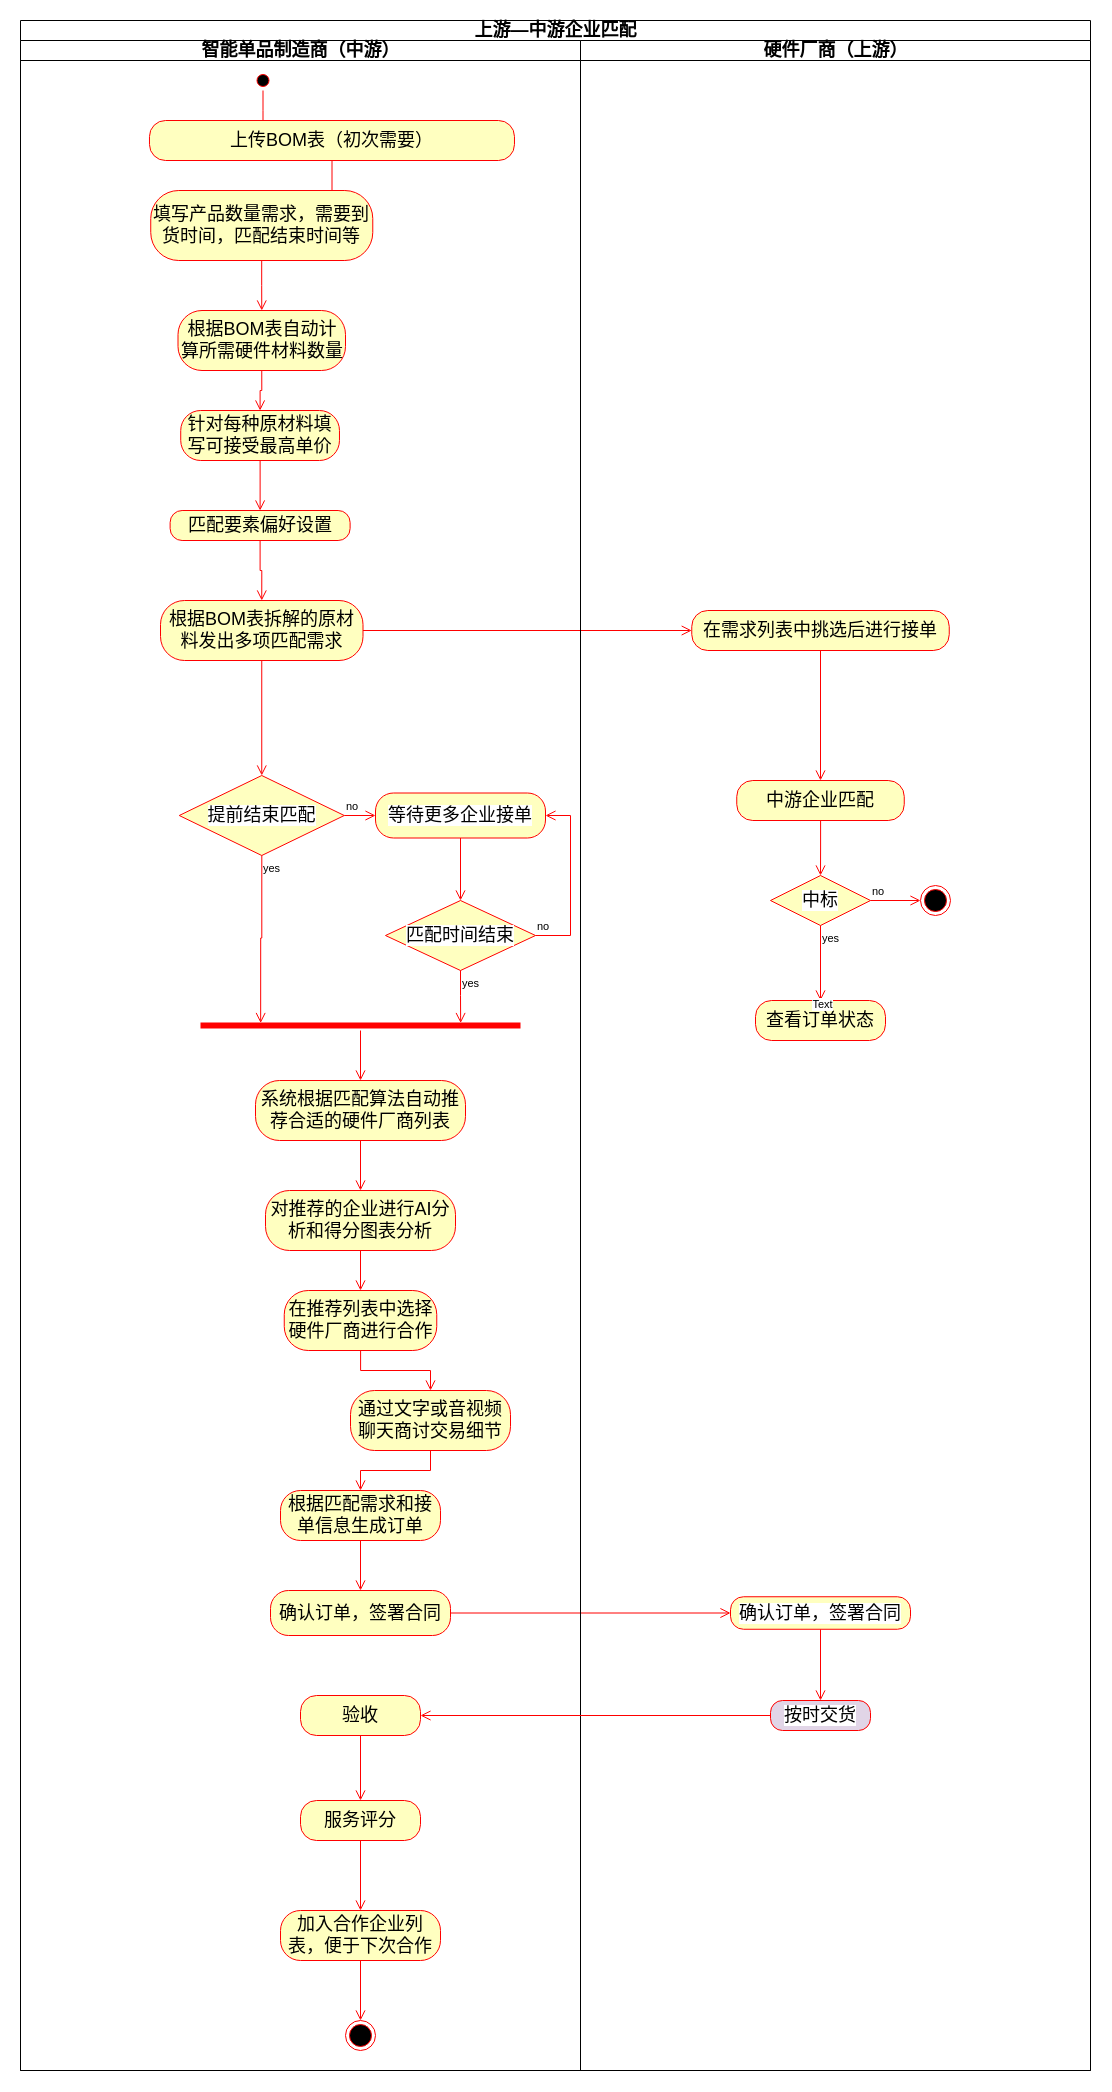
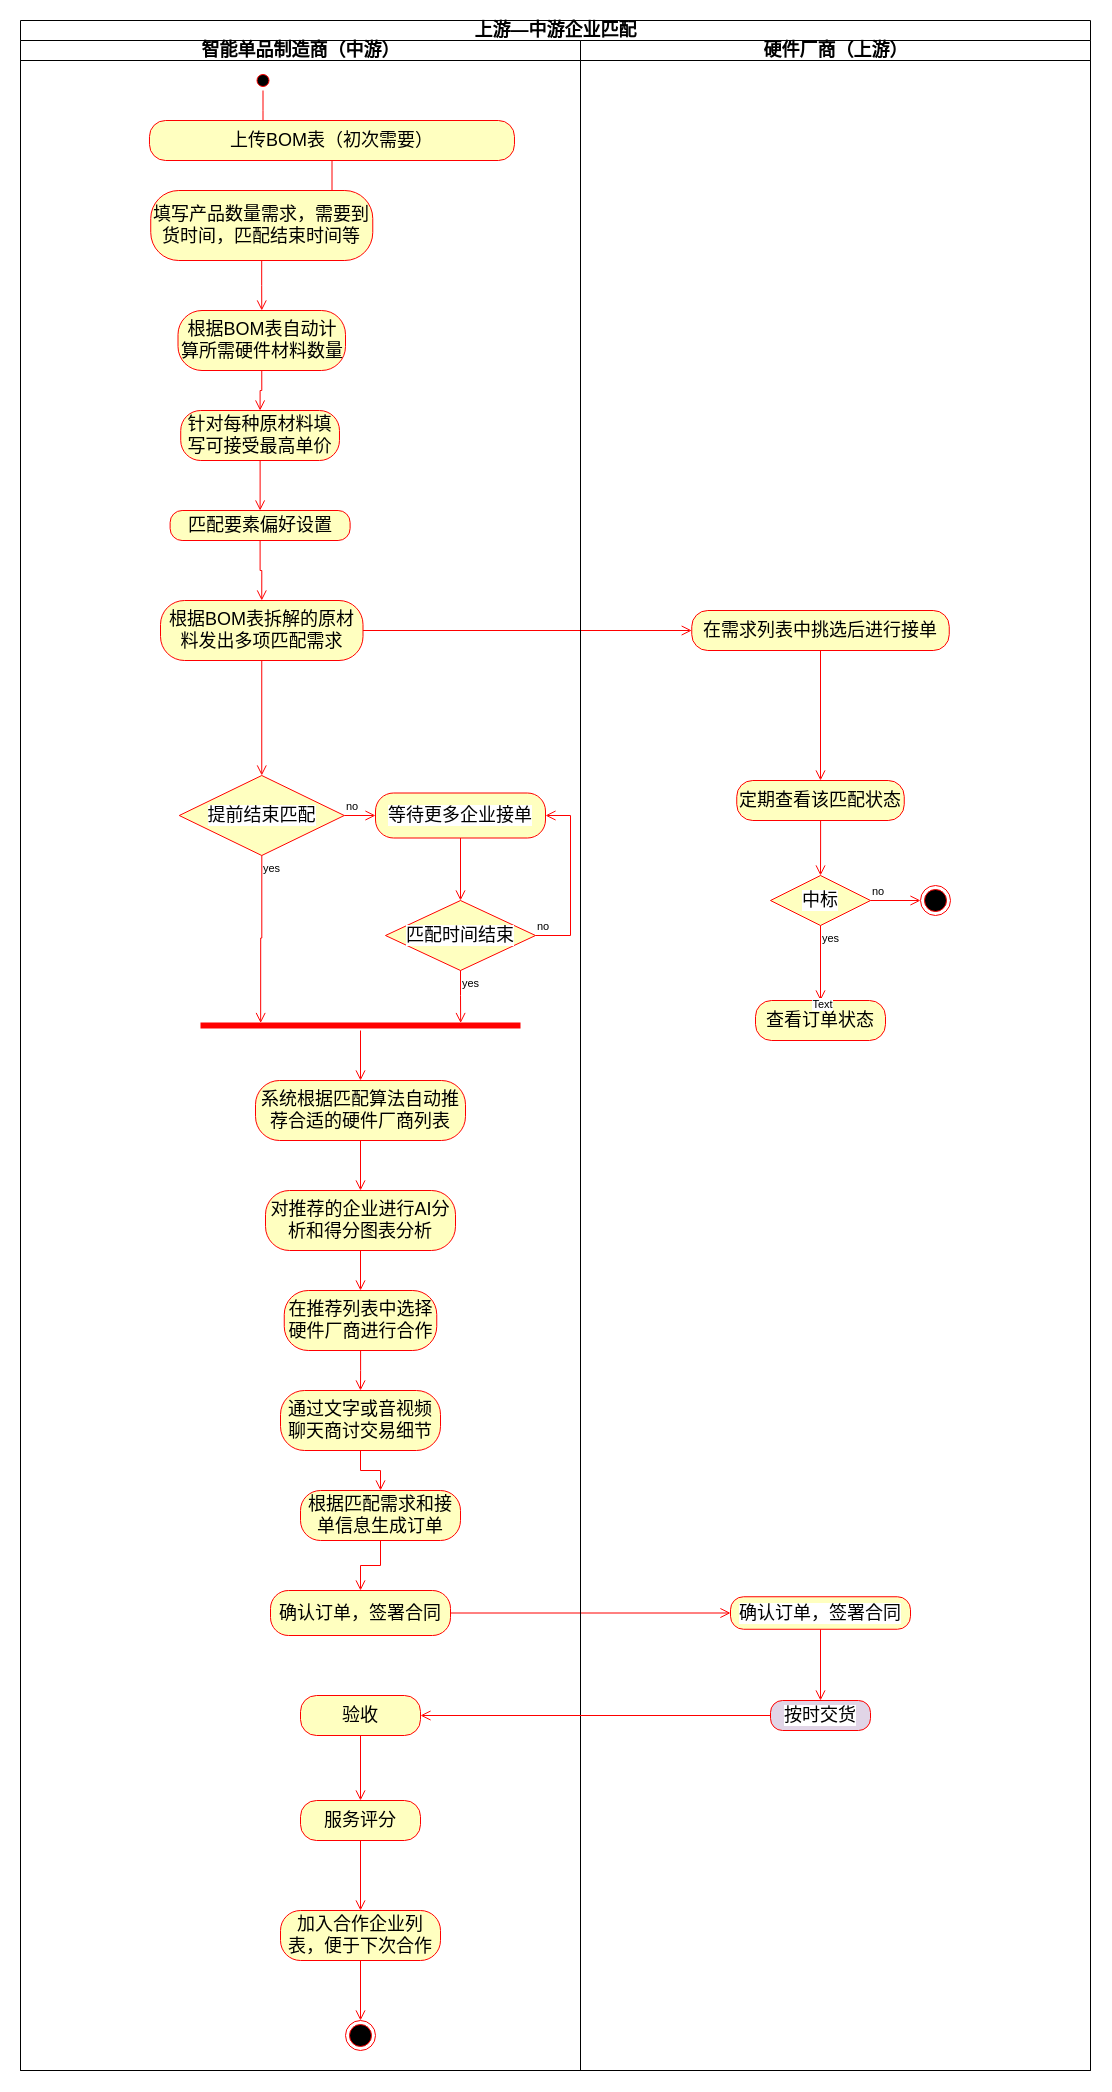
- <mxCell id="52" value="&lt;font style=&quot;font-size: 18px;&quot;&gt;中游企业匹配&lt;/font&gt;" style="whiteSpace=wrap;html=1;fillColor=#ffffc0;strokeColor=#ff0000;fontColor=#000000;rounded=1;arcSize=40;" parent="48" vertex="1"><mxGeometry x="156.25" y="740" width="167.5" height="40" as="geometry" /></mxCell>
+ <mxCell id="52" value="&lt;font style=&quot;font-size: 18px;&quot;&gt;定期查看该匹配状态&lt;/font&gt;" style="whiteSpace=wrap;html=1;fillColor=#ffffc0;strokeColor=#ff0000;fontColor=#000000;rounded=1;arcSize=40;" parent="48" vertex="1"><mxGeometry x="156.25" y="740" width="167.5" height="40" as="geometry" /></mxCell>
- <mxCell id="37" value="&lt;font style=&quot;font-size: 18px;&quot;&gt;通过文字或音视频聊天商讨交易细节&lt;/font&gt;" style="whiteSpace=wrap;html=1;fillColor=#ffffc0;strokeColor=#ff0000;fontColor=#000000;rounded=1;arcSize=40;" parent="5" vertex="1"><mxGeometry x="330" y="1350" width="160" height="60" as="geometry" /></mxCell>
+ <mxCell id="37" value="&lt;font style=&quot;font-size: 18px;&quot;&gt;通过文字或音视频聊天商讨交易细节&lt;/font&gt;" style="whiteSpace=wrap;html=1;fillColor=#ffffc0;strokeColor=#ff0000;fontColor=#000000;rounded=1;arcSize=40;" parent="5" vertex="1"><mxGeometry x="260" y="1350" width="160" height="60" as="geometry" /></mxCell>
- <mxCell id="39" value="&lt;font style=&quot;font-size: 18px;&quot;&gt;根据匹配需求和接单信息生成订单&lt;/font&gt;" style="whiteSpace=wrap;html=1;fillColor=#ffffc0;strokeColor=#ff0000;fontColor=#000000;rounded=1;arcSize=40;" parent="5" vertex="1"><mxGeometry x="260" y="1450" width="160" height="50" as="geometry" /></mxCell>
+ <mxCell id="39" value="&lt;font style=&quot;font-size: 18px;&quot;&gt;根据匹配需求和接单信息生成订单&lt;/font&gt;" style="whiteSpace=wrap;html=1;fillColor=#ffffc0;strokeColor=#ff0000;fontColor=#000000;rounded=1;arcSize=40;" parent="5" vertex="1"><mxGeometry x="280" y="1450" width="160" height="50" as="geometry" /></mxCell>
